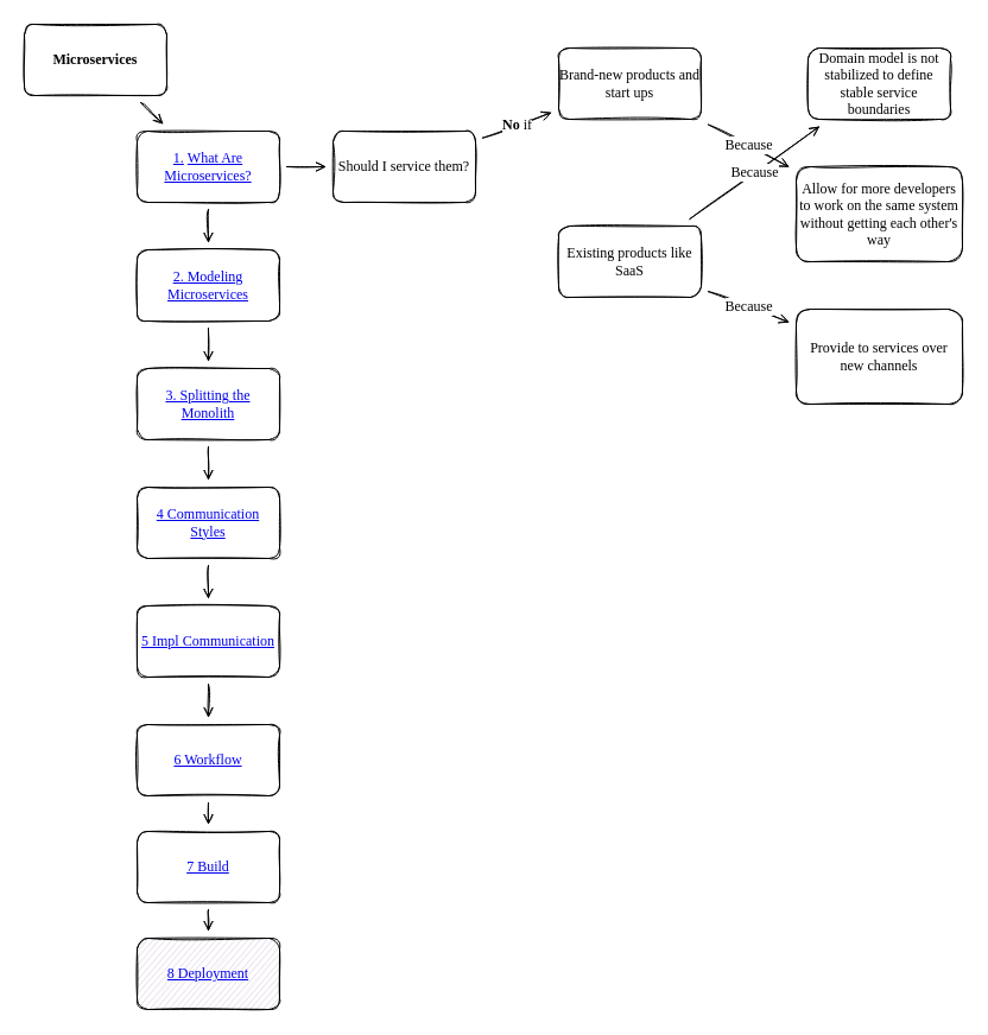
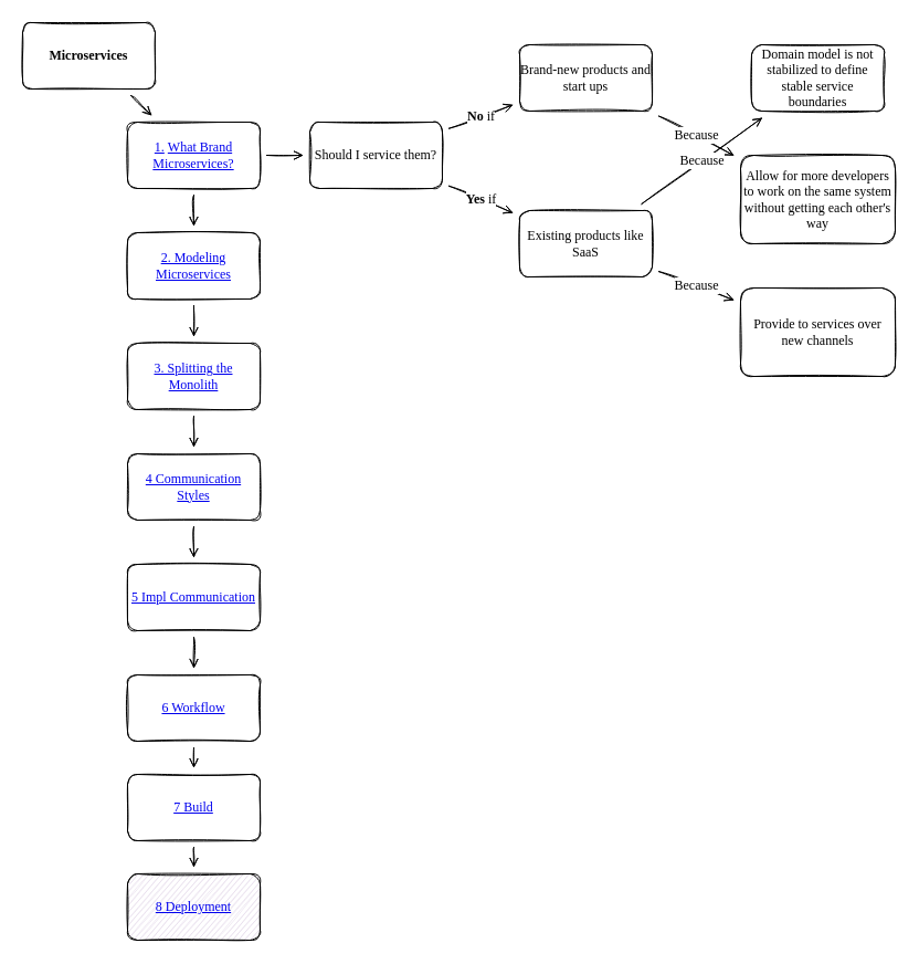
- <mxCell id="6" value="&lt;a href=&quot;data:page/id,m5f6qfyooP-3DUXNlfaz&quot;&gt;1.&lt;/a&gt;&amp;nbsp;&lt;a href=&quot;data:page/id,m5f6qfyooP-3DUXNlfaz&quot;&gt;What Are Microservices?&lt;/a&gt;" style="whiteSpace=wrap;html=1;hachureGap=4;fontFamily=Comic Sans MS;fontSize=12;sketch=1;rounded=1;" parent="1" vertex="1"><mxGeometry x="115" y="110" width="120" height="60" as="geometry" /></mxCell>
+ <mxCell id="6" value="&lt;a href=&quot;data:page/id,m5f6qfyooP-3DUXNlfaz&quot;&gt;1.&lt;/a&gt;&amp;nbsp;&lt;a href=&quot;data:page/id,m5f6qfyooP-3DUXNlfaz&quot;&gt;What Brand Microservices?&lt;/a&gt;" style="whiteSpace=wrap;html=1;hachureGap=4;fontFamily=Comic Sans MS;fontSize=12;sketch=1;rounded=1;" parent="1" vertex="1"><mxGeometry x="115" y="110" width="120" height="60" as="geometry" /></mxCell>
+ <mxCell id="14" value="&lt;b&gt;Yes&amp;nbsp;&lt;/b&gt;if" style="edgeStyle=none;sketch=1;jumpSize=10;orthogonalLoop=1;jettySize=auto;html=1;fontFamily=Comic Sans MS;fontSize=12;endArrow=open;endFill=0;startSize=6;endSize=6;sourcePerimeterSpacing=6;targetPerimeterSpacing=6;" parent="1" source="8" target="13" edge="1"><mxGeometry relative="1" as="geometry"><mxPoint x="416" y="115.263" as="sourcePoint" /><mxPoint x="474" y="84.737" as="targetPoint" /></mxGeometry></mxCell>
